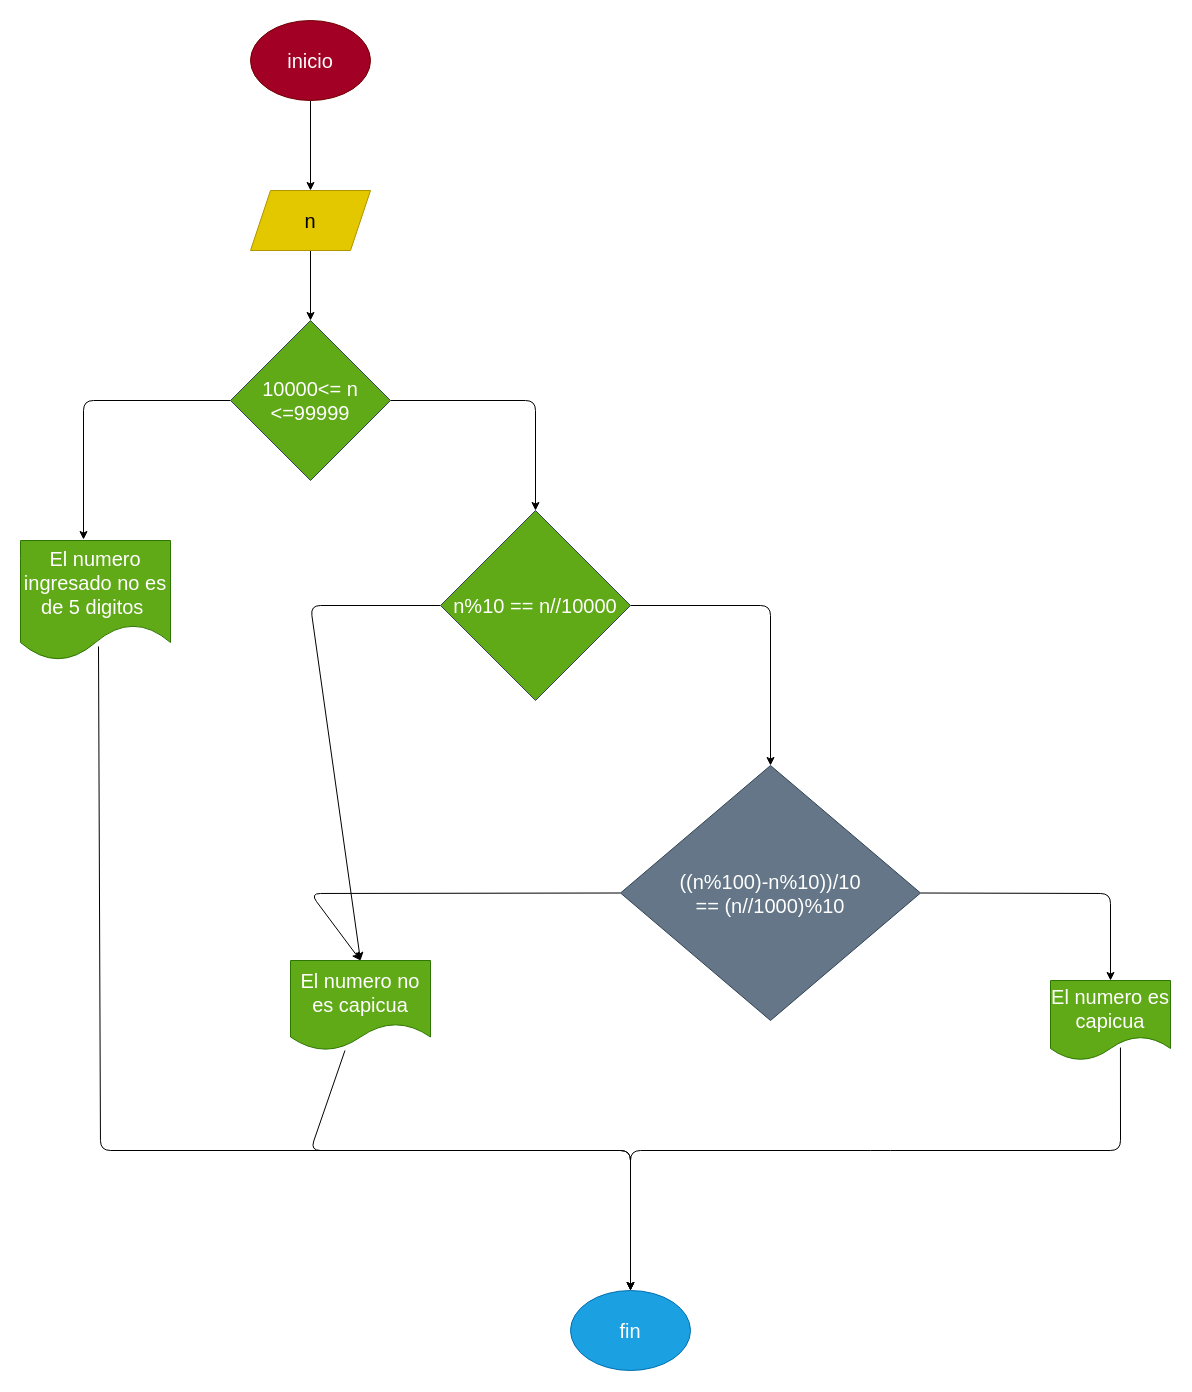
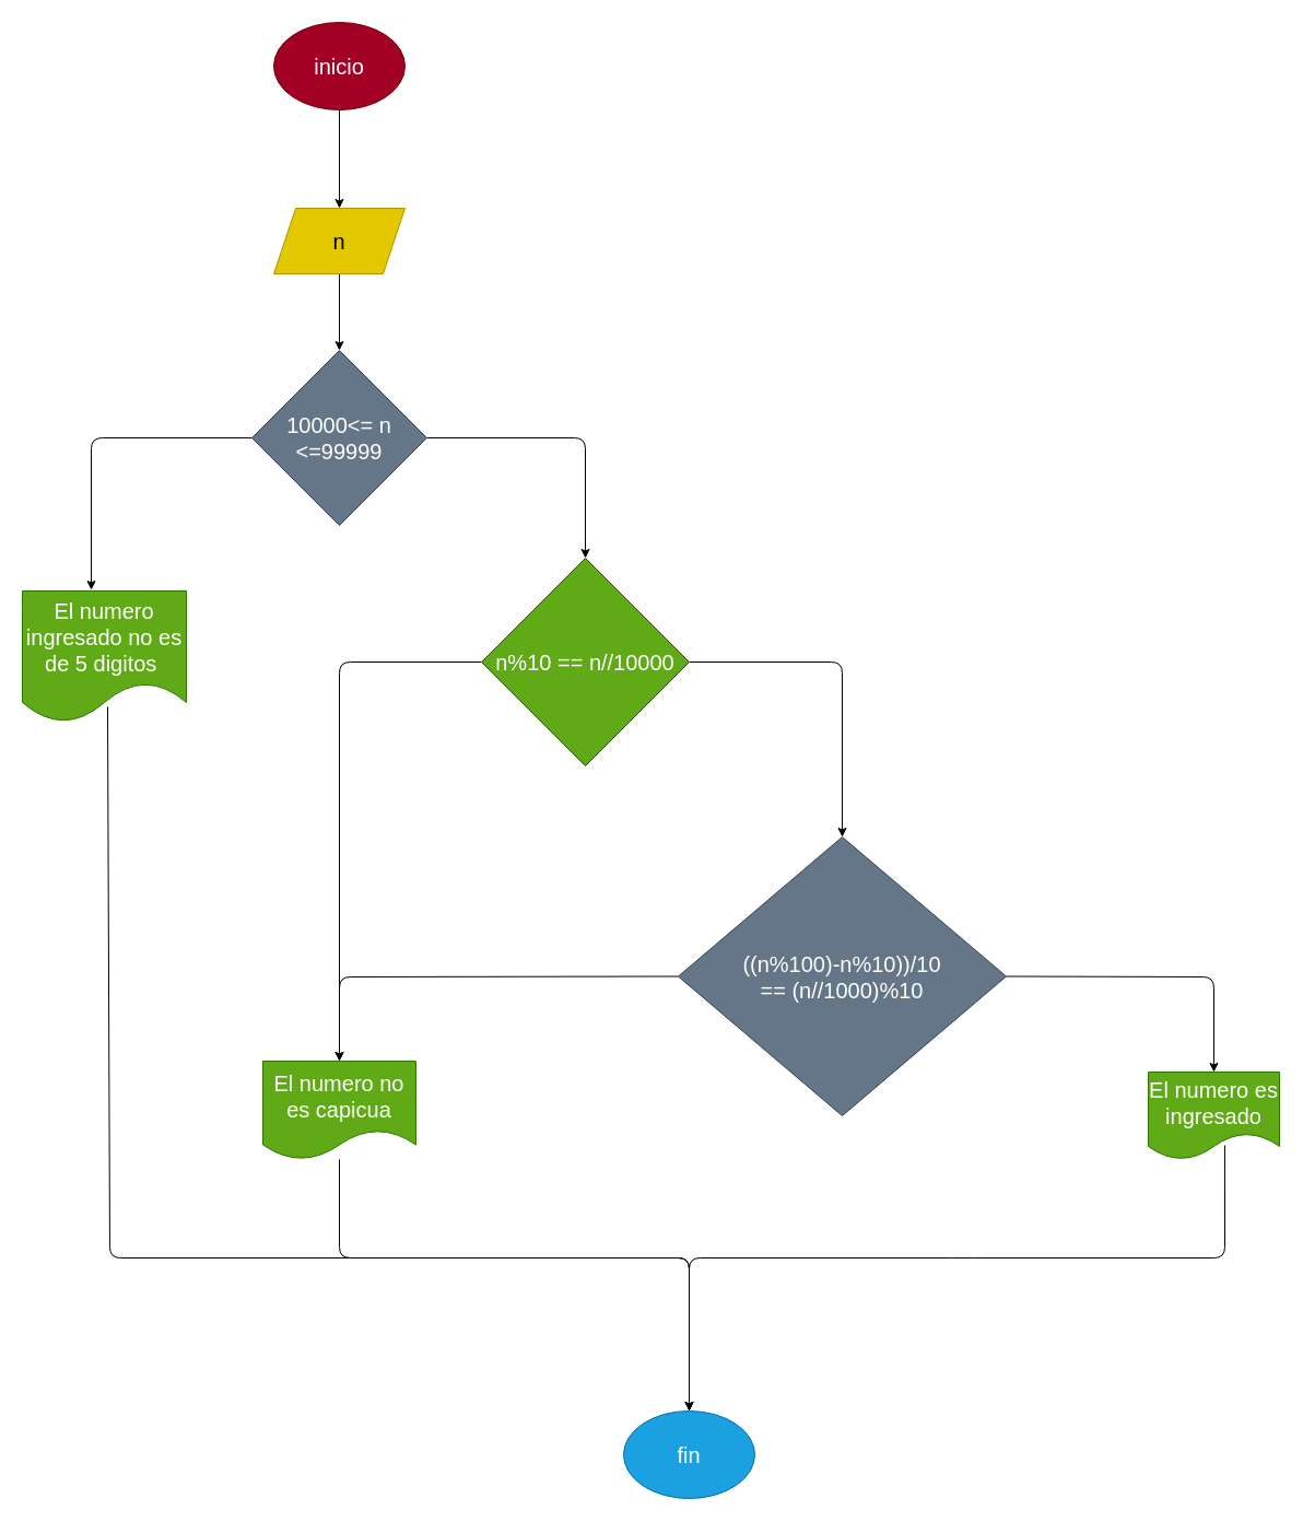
- <mxCell id="8" value="10000&amp;lt;= n &amp;lt;=99999" style="rhombus;whiteSpace=wrap;html=1;fontSize=20;fillColor=#60a917;fontColor=#ffffff;strokeColor=#314354;" vertex="1" parent="1"><mxGeometry x="230" y="320" width="160" height="160" as="geometry" /></mxCell>
+ <mxCell id="8" value="10000&amp;lt;= n &amp;lt;=99999" style="rhombus;whiteSpace=wrap;html=1;fontSize=20;fillColor=#647687;fontColor=#ffffff;strokeColor=#314354;" vertex="1" parent="1"><mxGeometry x="230" y="320" width="160" height="160" as="geometry" /></mxCell>
- <mxCell id="15" value="El numero no es capicua" style="shape=document;whiteSpace=wrap;html=1;boundedLbl=1;fontSize=20;fillColor=#60a917;fontColor=#ffffff;strokeColor=#2D7600;" vertex="1" parent="1"><mxGeometry x="290" y="960" width="140" height="90" as="geometry" /></mxCell>
+ <mxCell id="15" value="El numero no es capicua" style="shape=document;whiteSpace=wrap;html=1;boundedLbl=1;fontSize=20;fillColor=#60a917;fontColor=#ffffff;strokeColor=#2D7600;" vertex="1" parent="1"><mxGeometry x="240" y="970" width="140" height="90" as="geometry" /></mxCell>
- <mxCell id="20" value="El numero es capicua" style="shape=document;whiteSpace=wrap;html=1;boundedLbl=1;fontSize=20;fillColor=#60a917;fontColor=#ffffff;strokeColor=#2D7600;" vertex="1" parent="1"><mxGeometry x="1050" y="980" width="120" height="80" as="geometry" /></mxCell>
+ <mxCell id="20" value="El numero es ingresado" style="shape=document;whiteSpace=wrap;html=1;boundedLbl=1;fontSize=20;fillColor=#60a917;fontColor=#ffffff;strokeColor=#2D7600;" vertex="1" parent="1"><mxGeometry x="1050" y="980" width="120" height="80" as="geometry" /></mxCell>
